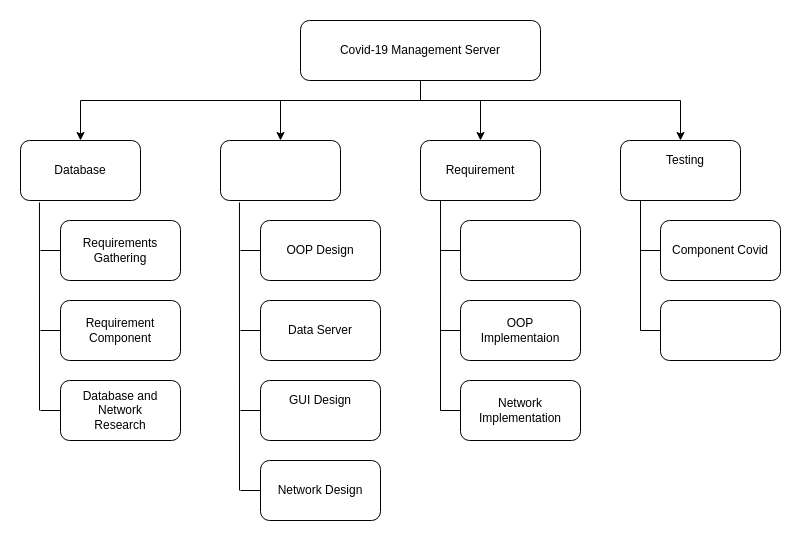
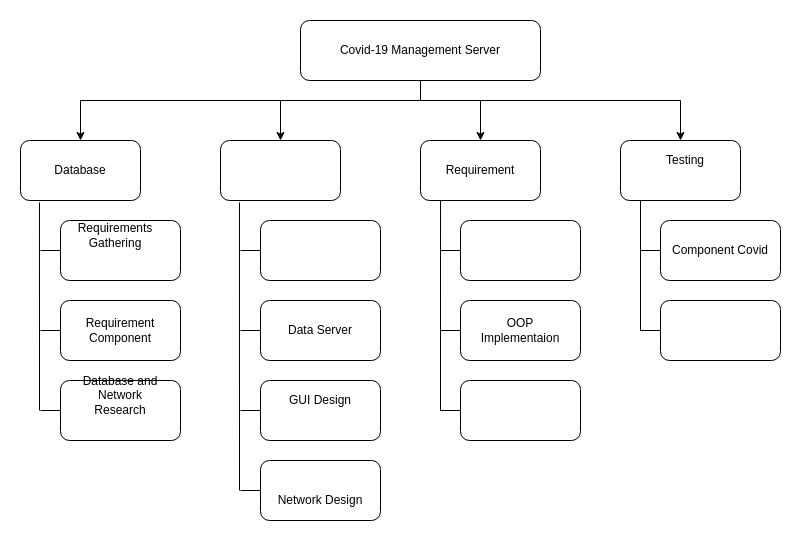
- <mxCell id="13" value="Requirements Gathering" style="text;html=1;strokeColor=none;fillColor=none;align=center;verticalAlign=middle;whiteSpace=wrap;rounded=0;" parent="1" vertex="1"><mxGeometry x="70" y="240" width="100" height="20" as="geometry" /></mxCell>
+ <mxCell id="13" value="Requirements Gathering" style="text;html=1;strokeColor=none;fillColor=none;align=center;verticalAlign=middle;whiteSpace=wrap;rounded=0;" parent="1" vertex="1"><mxGeometry x="65" y="225" width="100" height="20" as="geometry" /></mxCell>
- <mxCell id="54" value="OOP Design" style="text;html=1;strokeColor=none;fillColor=none;align=center;verticalAlign=middle;whiteSpace=wrap;rounded=0;" vertex="1" parent="1"><mxGeometry x="270" y="240" width="100" height="20" as="geometry" /></mxCell>
- <mxCell id="17" value="Database and Network Research" style="text;html=1;strokeColor=none;fillColor=none;align=center;verticalAlign=middle;whiteSpace=wrap;rounded=0;" parent="1" vertex="1"><mxGeometry x="70" y="400" width="100" height="20" as="geometry" /></mxCell>
+ <mxCell id="17" value="Database and Network Research" style="text;html=1;strokeColor=none;fillColor=none;align=center;verticalAlign=middle;whiteSpace=wrap;rounded=0;" parent="1" vertex="1"><mxGeometry x="70" y="385" width="100" height="20" as="geometry" /></mxCell>
- <mxCell id="28" value="Network Implementation" style="text;html=1;strokeColor=none;fillColor=none;align=center;verticalAlign=middle;whiteSpace=wrap;rounded=0;" parent="1" vertex="1"><mxGeometry x="470" y="400" width="100" height="20" as="geometry" /></mxCell>
- <mxCell id="23" value="Network Design" style="text;html=1;strokeColor=none;fillColor=none;align=center;verticalAlign=middle;whiteSpace=wrap;rounded=0;" parent="1" vertex="1"><mxGeometry x="270" y="480" width="100" height="20" as="geometry" /></mxCell>
+ <mxCell id="23" value="Network Design" style="text;html=1;strokeColor=none;fillColor=none;align=center;verticalAlign=middle;whiteSpace=wrap;rounded=0;" parent="1" vertex="1"><mxGeometry x="270" y="490" width="100" height="20" as="geometry" /></mxCell>
